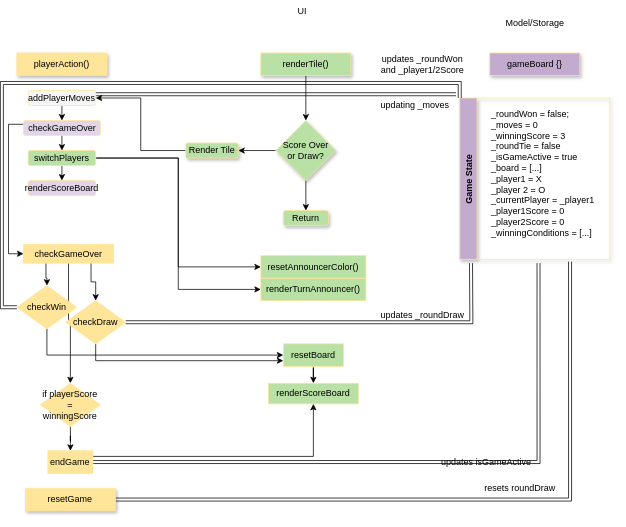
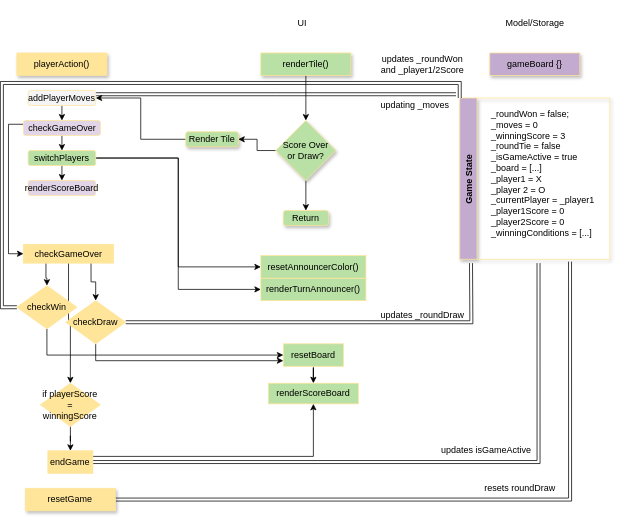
- <mxCell id="3" value="&lt;div&gt;UI&lt;/div&gt;" style="text;html=1;resizable=0;autosize=1;align=center;verticalAlign=middle;points=[];fillColor=none;strokeColor=none;rounded=0;" parent="1" vertex="1"><mxGeometry x="385" y="5" width="30" height="20" as="geometry" /></mxCell>
+ <mxCell id="3" value="&lt;div&gt;UI&lt;/div&gt;" style="text;html=1;resizable=0;autosize=1;align=center;verticalAlign=middle;points=[];fillColor=none;strokeColor=none;rounded=0;" parent="1" vertex="1"><mxGeometry x="385" y="20" width="30" height="20" as="geometry" /></mxCell>
- <mxCell id="14" value="Render Tile" style="rounded=1;whiteSpace=wrap;html=1;shadow=1;strokeColor=#FFE599;fillColor=#B9E0A5;" parent="1" vertex="1"><mxGeometry x="245" y="190" width="70" height="20" as="geometry" /></mxCell>
+ <mxCell id="14" value="Render Tile" style="rounded=1;whiteSpace=wrap;html=1;shadow=1;strokeColor=#FFE599;fillColor=#B9E0A5;" parent="1" vertex="1"><mxGeometry x="245" y="175" width="70" height="20" as="geometry" /></mxCell>
- <mxCell id="50" value="updates isGameActive" style="text;html=1;resizable=0;autosize=1;align=center;verticalAlign=middle;points=[];fillColor=none;strokeColor=none;rounded=0;shadow=0;" vertex="1" parent="1"><mxGeometry x="575" y="605" width="140" height="20" as="geometry" /></mxCell>
+ <mxCell id="50" value="updates isGameActive" style="text;html=1;resizable=0;autosize=1;align=center;verticalAlign=middle;points=[];fillColor=none;strokeColor=none;rounded=0;shadow=0;" vertex="1" parent="1"><mxGeometry x="575" y="590" width="140" height="20" as="geometry" /></mxCell>
